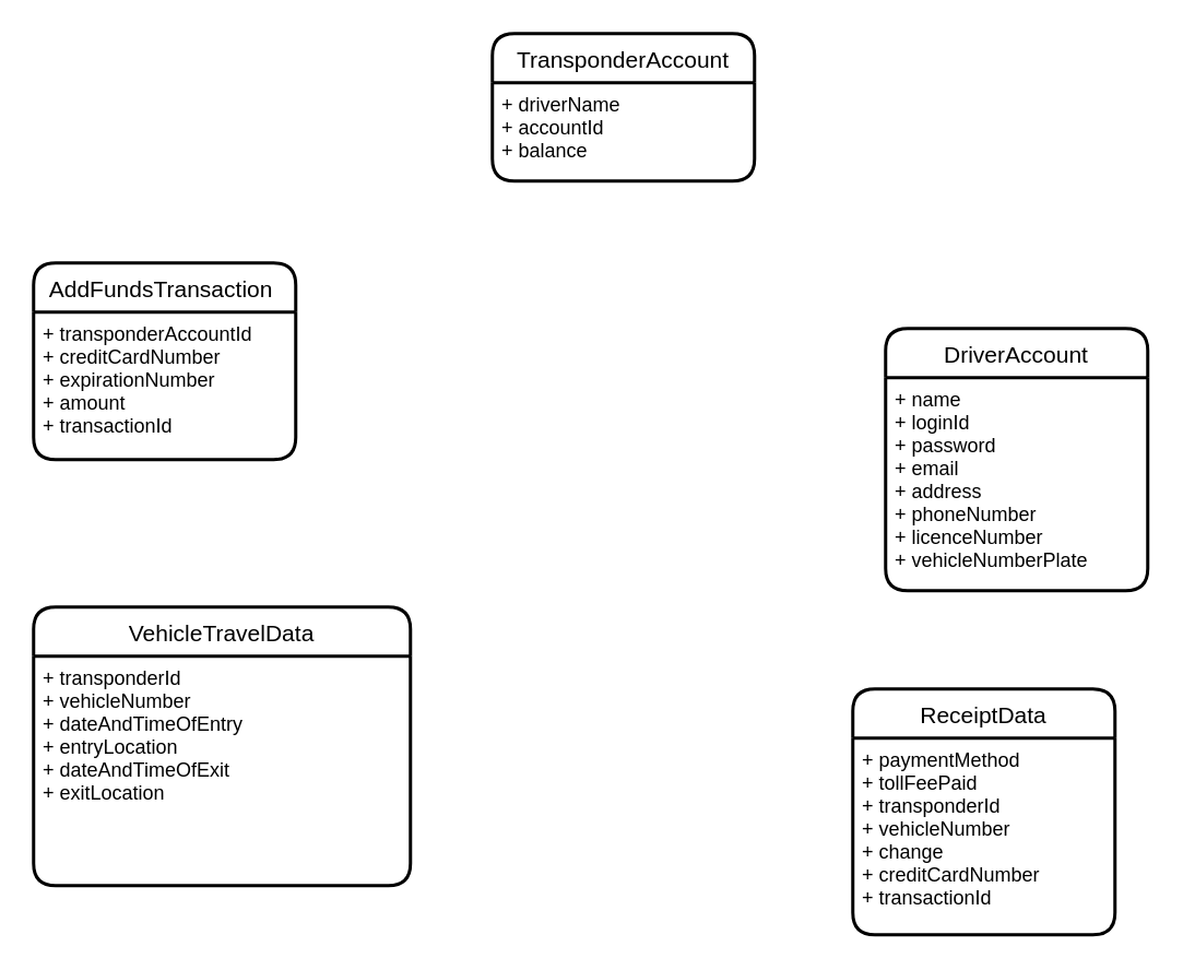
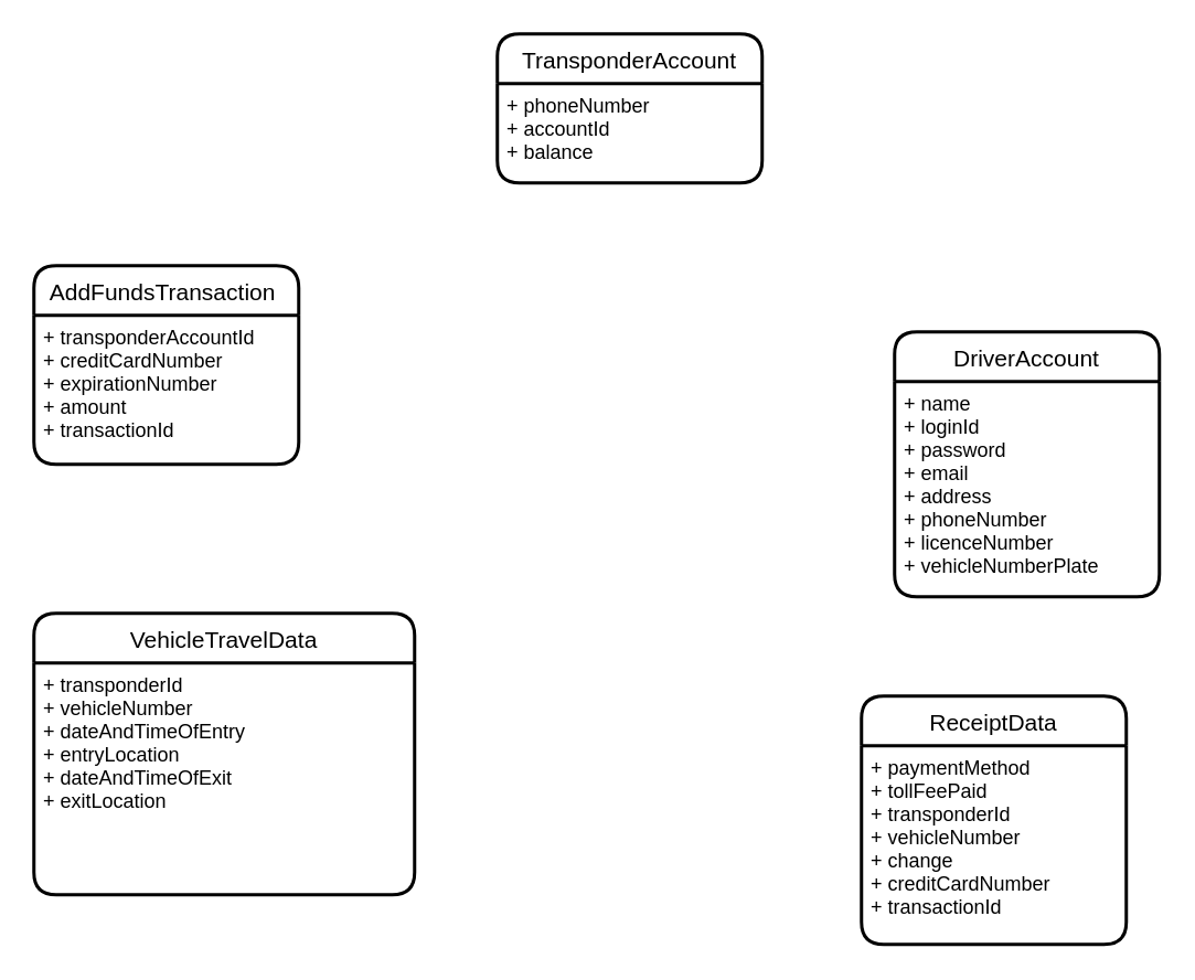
- <mxCell id="3" value="+ driverName&#10;+ accountId &#10;+ balance" style="align=left;strokeColor=none;fillColor=none;spacingLeft=4;fontSize=12;verticalAlign=top;resizable=0;rotatable=0;part=1;" parent="2" vertex="1"><mxGeometry y="30" width="160" height="60" as="geometry" /></mxCell>
+ <mxCell id="3" value="+ phoneNumber&#10;+ accountId &#10;+ balance" style="align=left;strokeColor=none;fillColor=none;spacingLeft=4;fontSize=12;verticalAlign=top;resizable=0;rotatable=0;part=1;" parent="2" vertex="1"><mxGeometry y="30" width="160" height="60" as="geometry" /></mxCell>
